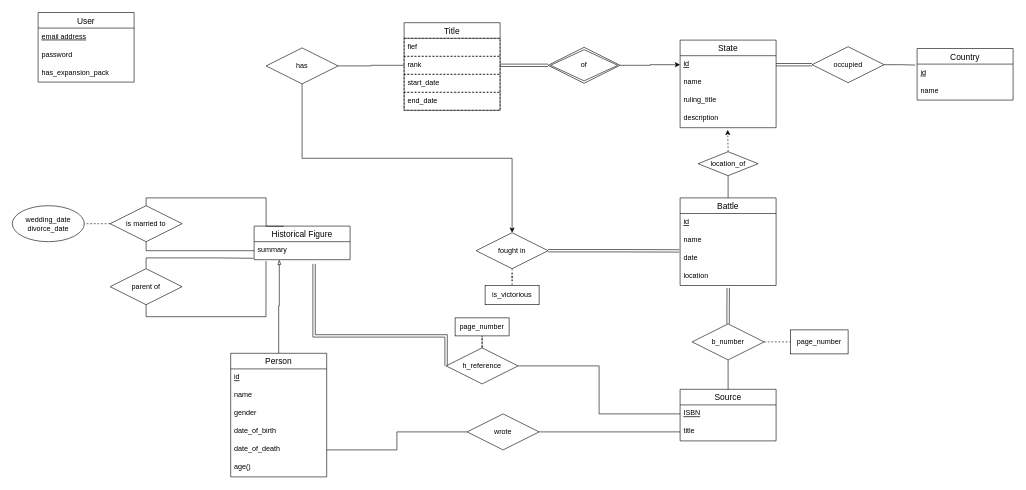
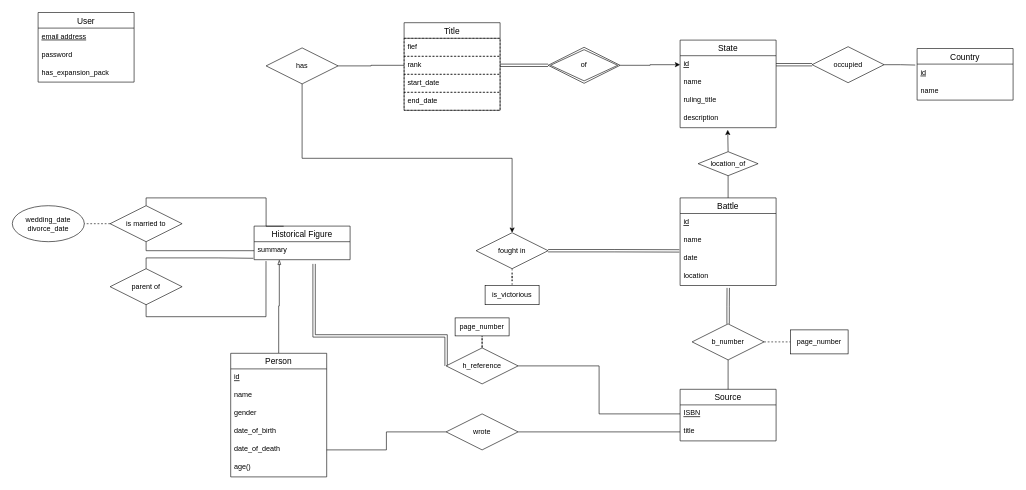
- <mxCell id="72" style="edgeStyle=orthogonalEdgeStyle;rounded=0;orthogonalLoop=1;jettySize=auto;html=1;exitX=0.5;exitY=0;exitDx=0;exitDy=0;entryX=0.496;entryY=1.117;entryDx=0;entryDy=0;entryPerimeter=0;startArrow=none;startFill=0;endArrow=classic;endFill=1;dashed=1;" edge="1" parent="1" source="73" target="13"><mxGeometry relative="1" as="geometry" /></mxCell>
+ <mxCell id="72" style="edgeStyle=orthogonalEdgeStyle;rounded=0;orthogonalLoop=1;jettySize=auto;html=1;exitX=0.5;exitY=0;exitDx=0;exitDy=0;entryX=0.496;entryY=1.117;entryDx=0;entryDy=0;entryPerimeter=0;startArrow=none;startFill=0;endArrow=classic;endFill=1;" edge="1" parent="1" source="73" target="13"><mxGeometry relative="1" as="geometry" /></mxCell>
- <mxCell id="56" value="wrote" style="shape=rhombus;perimeter=rhombusPerimeter;whiteSpace=wrap;html=1;align=center;" vertex="1" parent="1"><mxGeometry x="778" y="689" width="120" height="60" as="geometry" /></mxCell>
+ <mxCell id="56" value="wrote" style="shape=rhombus;perimeter=rhombusPerimeter;whiteSpace=wrap;html=1;align=center;" vertex="1" parent="1"><mxGeometry x="743" y="689" width="120" height="60" as="geometry" /></mxCell>
